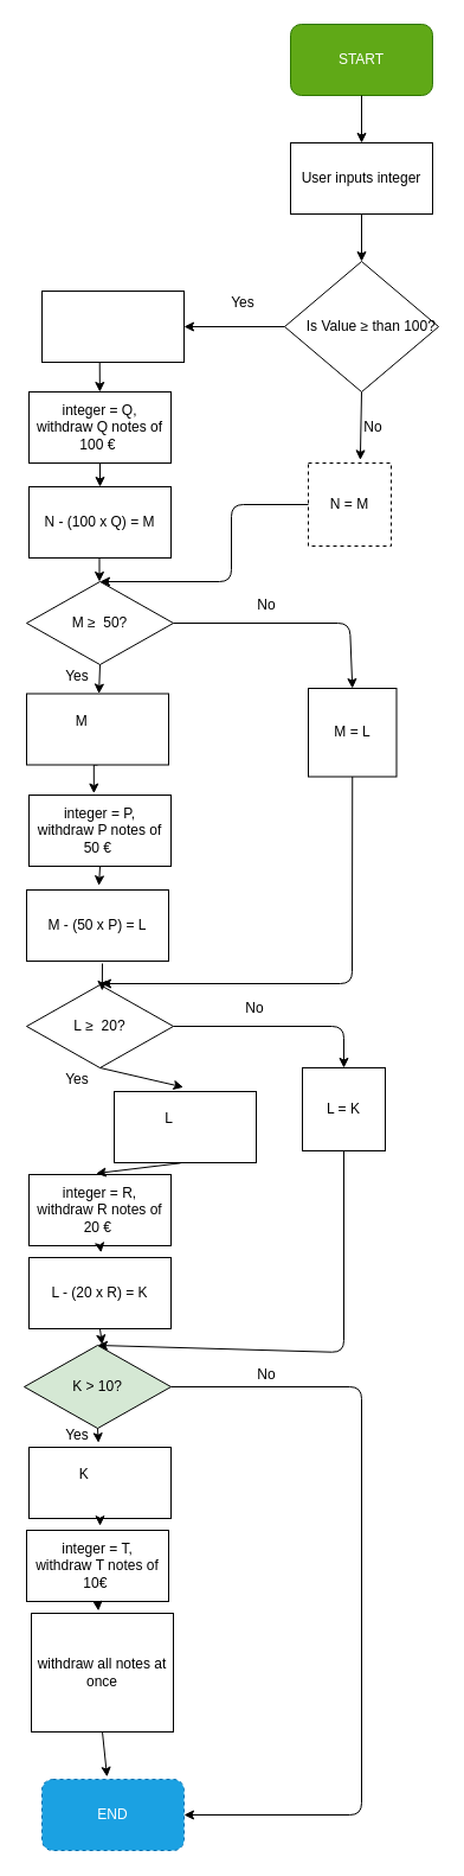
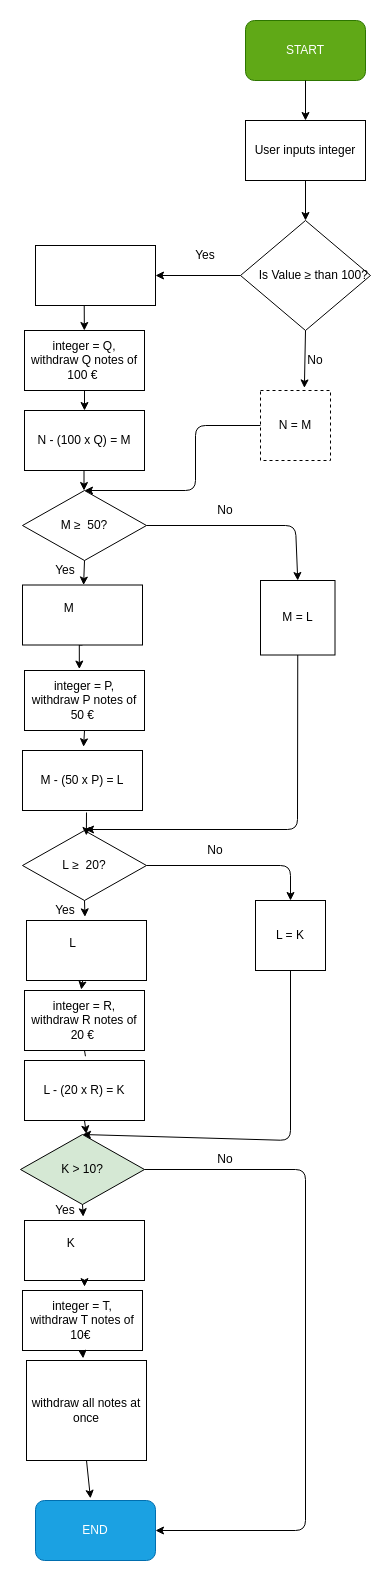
- <mxCell id="21" value="&lt;font style=&quot;font-size: 12px&quot;&gt;L&amp;nbsp;&lt;span style=&quot;color: rgb(255 , 255 , 255)&quot;&gt;÷ 20&lt;/span&gt;&lt;br&gt;&amp;nbsp;&lt;/font&gt;" style="rounded=0;whiteSpace=wrap;html=1;" parent="1" vertex="1"><mxGeometry x="96" y="920" width="120" height="60" as="geometry" /></mxCell>
+ <mxCell id="21" value="&lt;font style=&quot;font-size: 12px&quot;&gt;L&amp;nbsp;&lt;span style=&quot;color: rgb(255 , 255 , 255)&quot;&gt;÷ 20&lt;/span&gt;&lt;br&gt;&amp;nbsp;&lt;/font&gt;" style="rounded=0;whiteSpace=wrap;html=1;" parent="1" vertex="1"><mxGeometry x="26" y="920" width="120" height="60" as="geometry" /></mxCell>
- <mxCell id="43" value="" style="endArrow=classic;html=1;exitX=0.5;exitY=1;exitDx=0;exitDy=0;entryX=0.508;entryY=-0.071;entryDx=0;entryDy=0;entryPerimeter=0;" parent="1" source="22" target="23" edge="1"><mxGeometry width="50" height="50" relative="1" as="geometry"><mxPoint x="165" y="1040" as="sourcePoint" /><mxPoint x="215" y="990" as="targetPoint" /></mxGeometry></mxCell>
+ <mxCell id="43" value="" style="endArrow=none;html=1;exitX=0.5;exitY=1;exitDx=0;exitDy=0;entryX=0.508;entryY=-0.071;entryDx=0;entryDy=0;entryPerimeter=0;" parent="1" source="22" target="23" edge="1"><mxGeometry width="50" height="50" relative="1" as="geometry"><mxPoint x="165" y="1040" as="sourcePoint" /><mxPoint x="215" y="990" as="targetPoint" /></mxGeometry></mxCell>
- <mxCell id="36" value="END" style="rounded=1;whiteSpace=wrap;html=1;fillColor=#1ba1e2;strokeColor=#006EAF;fontColor=#ffffff;dashed=1;" parent="1" vertex="1"><mxGeometry x="35" y="1500" width="120" height="60" as="geometry" /></mxCell>
+ <mxCell id="36" value="END" style="rounded=1;whiteSpace=wrap;html=1;fillColor=#1ba1e2;strokeColor=#006EAF;fontColor=#ffffff;" parent="1" vertex="1"><mxGeometry x="35" y="1500" width="120" height="60" as="geometry" /></mxCell>
